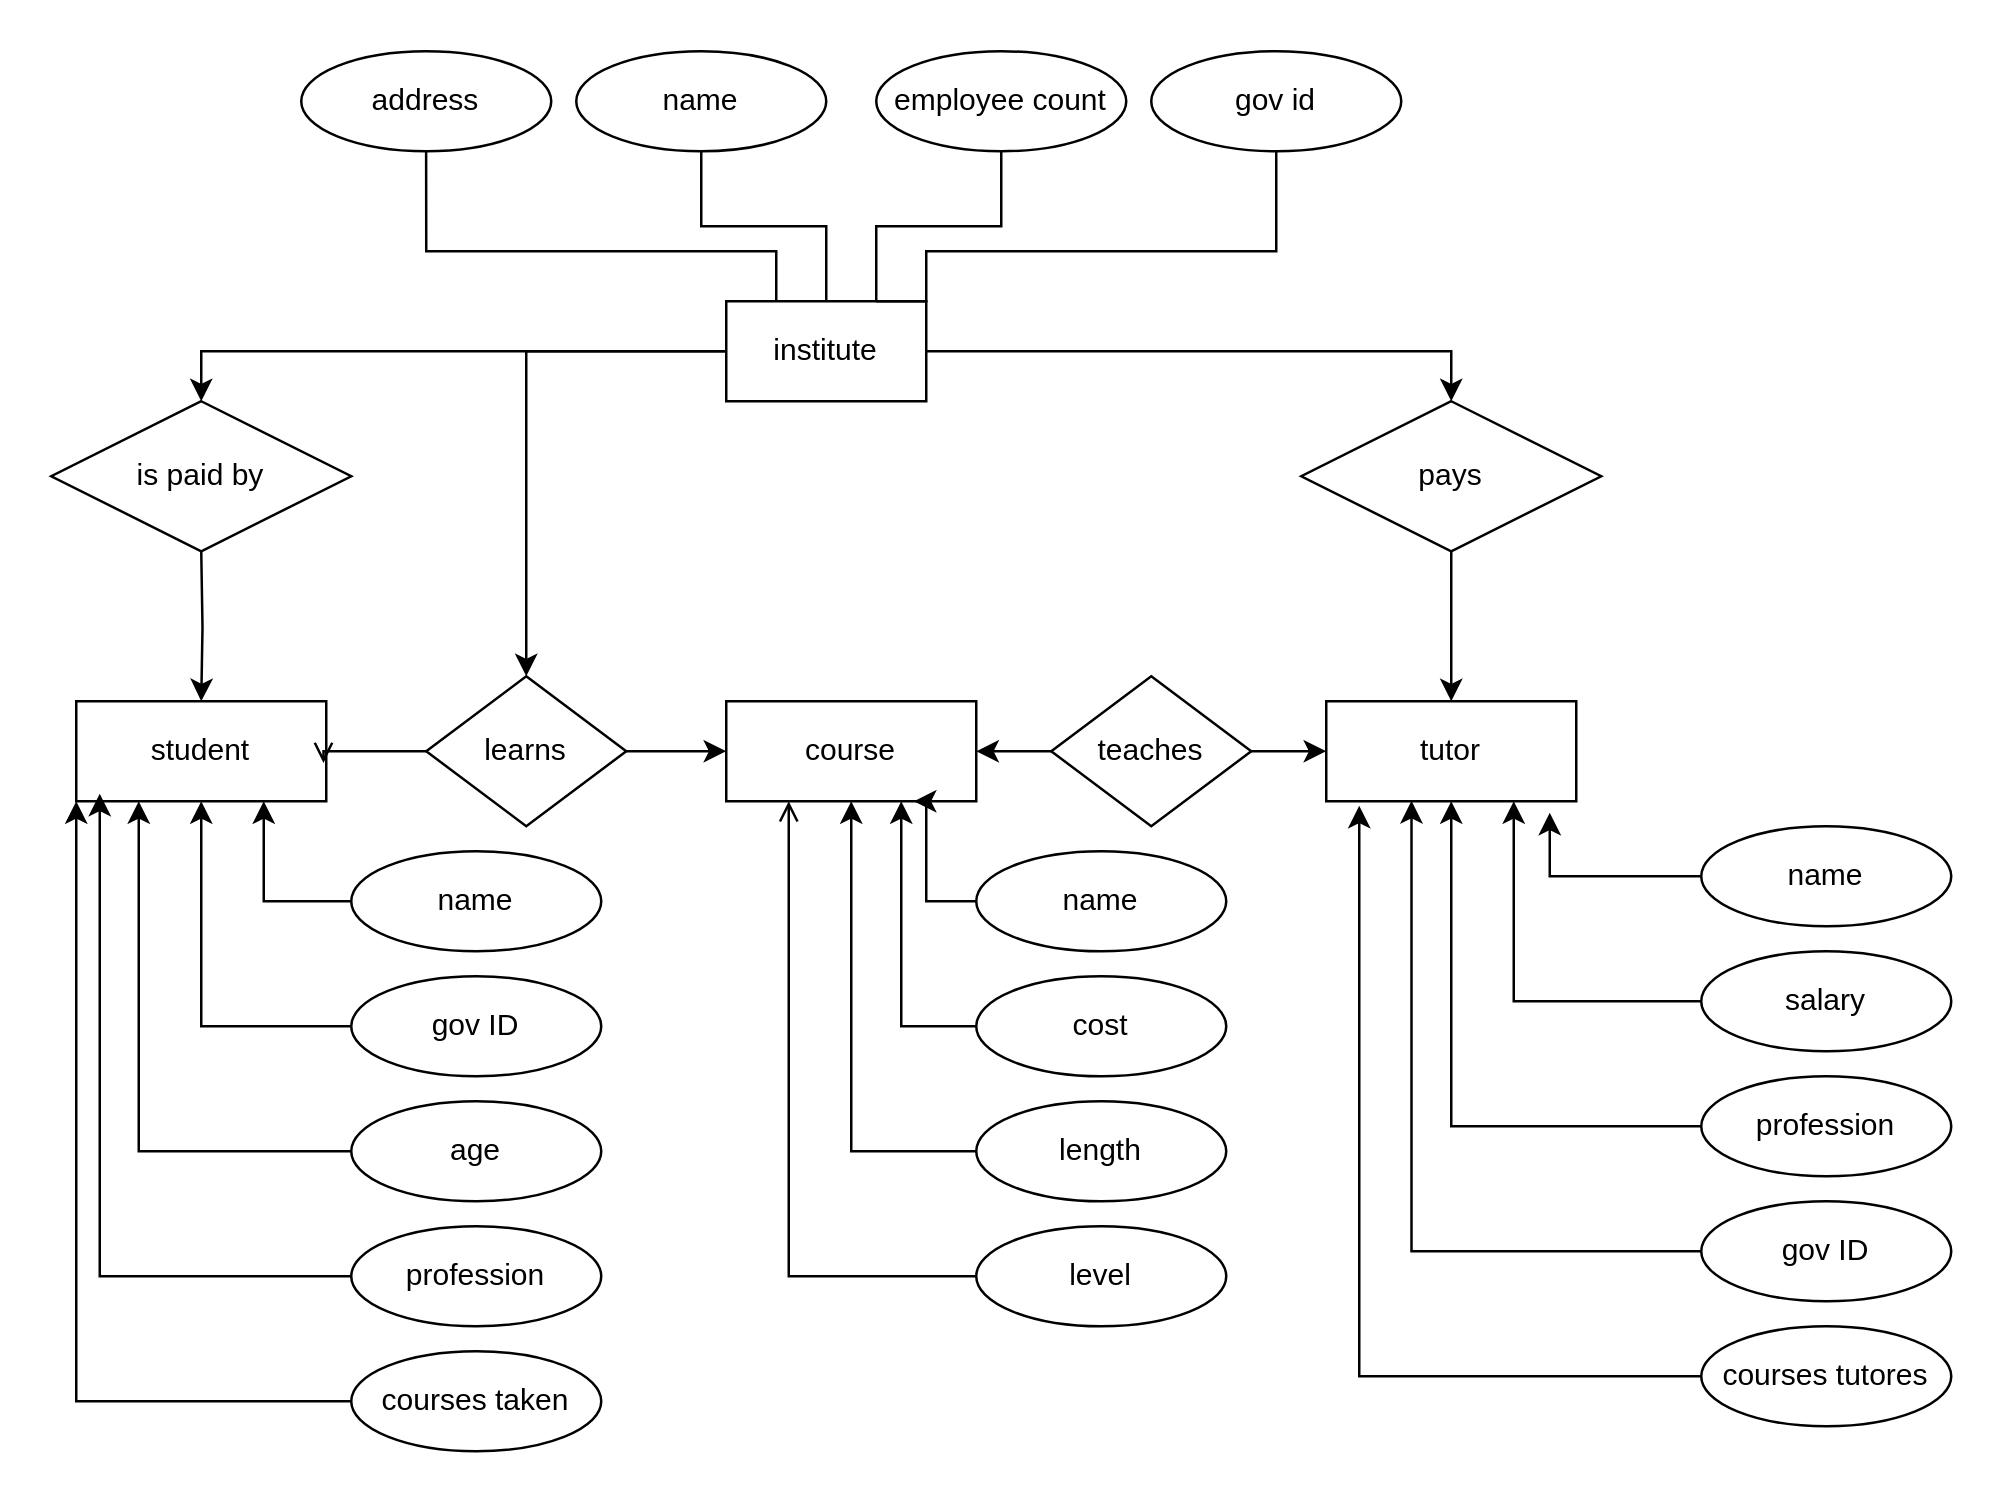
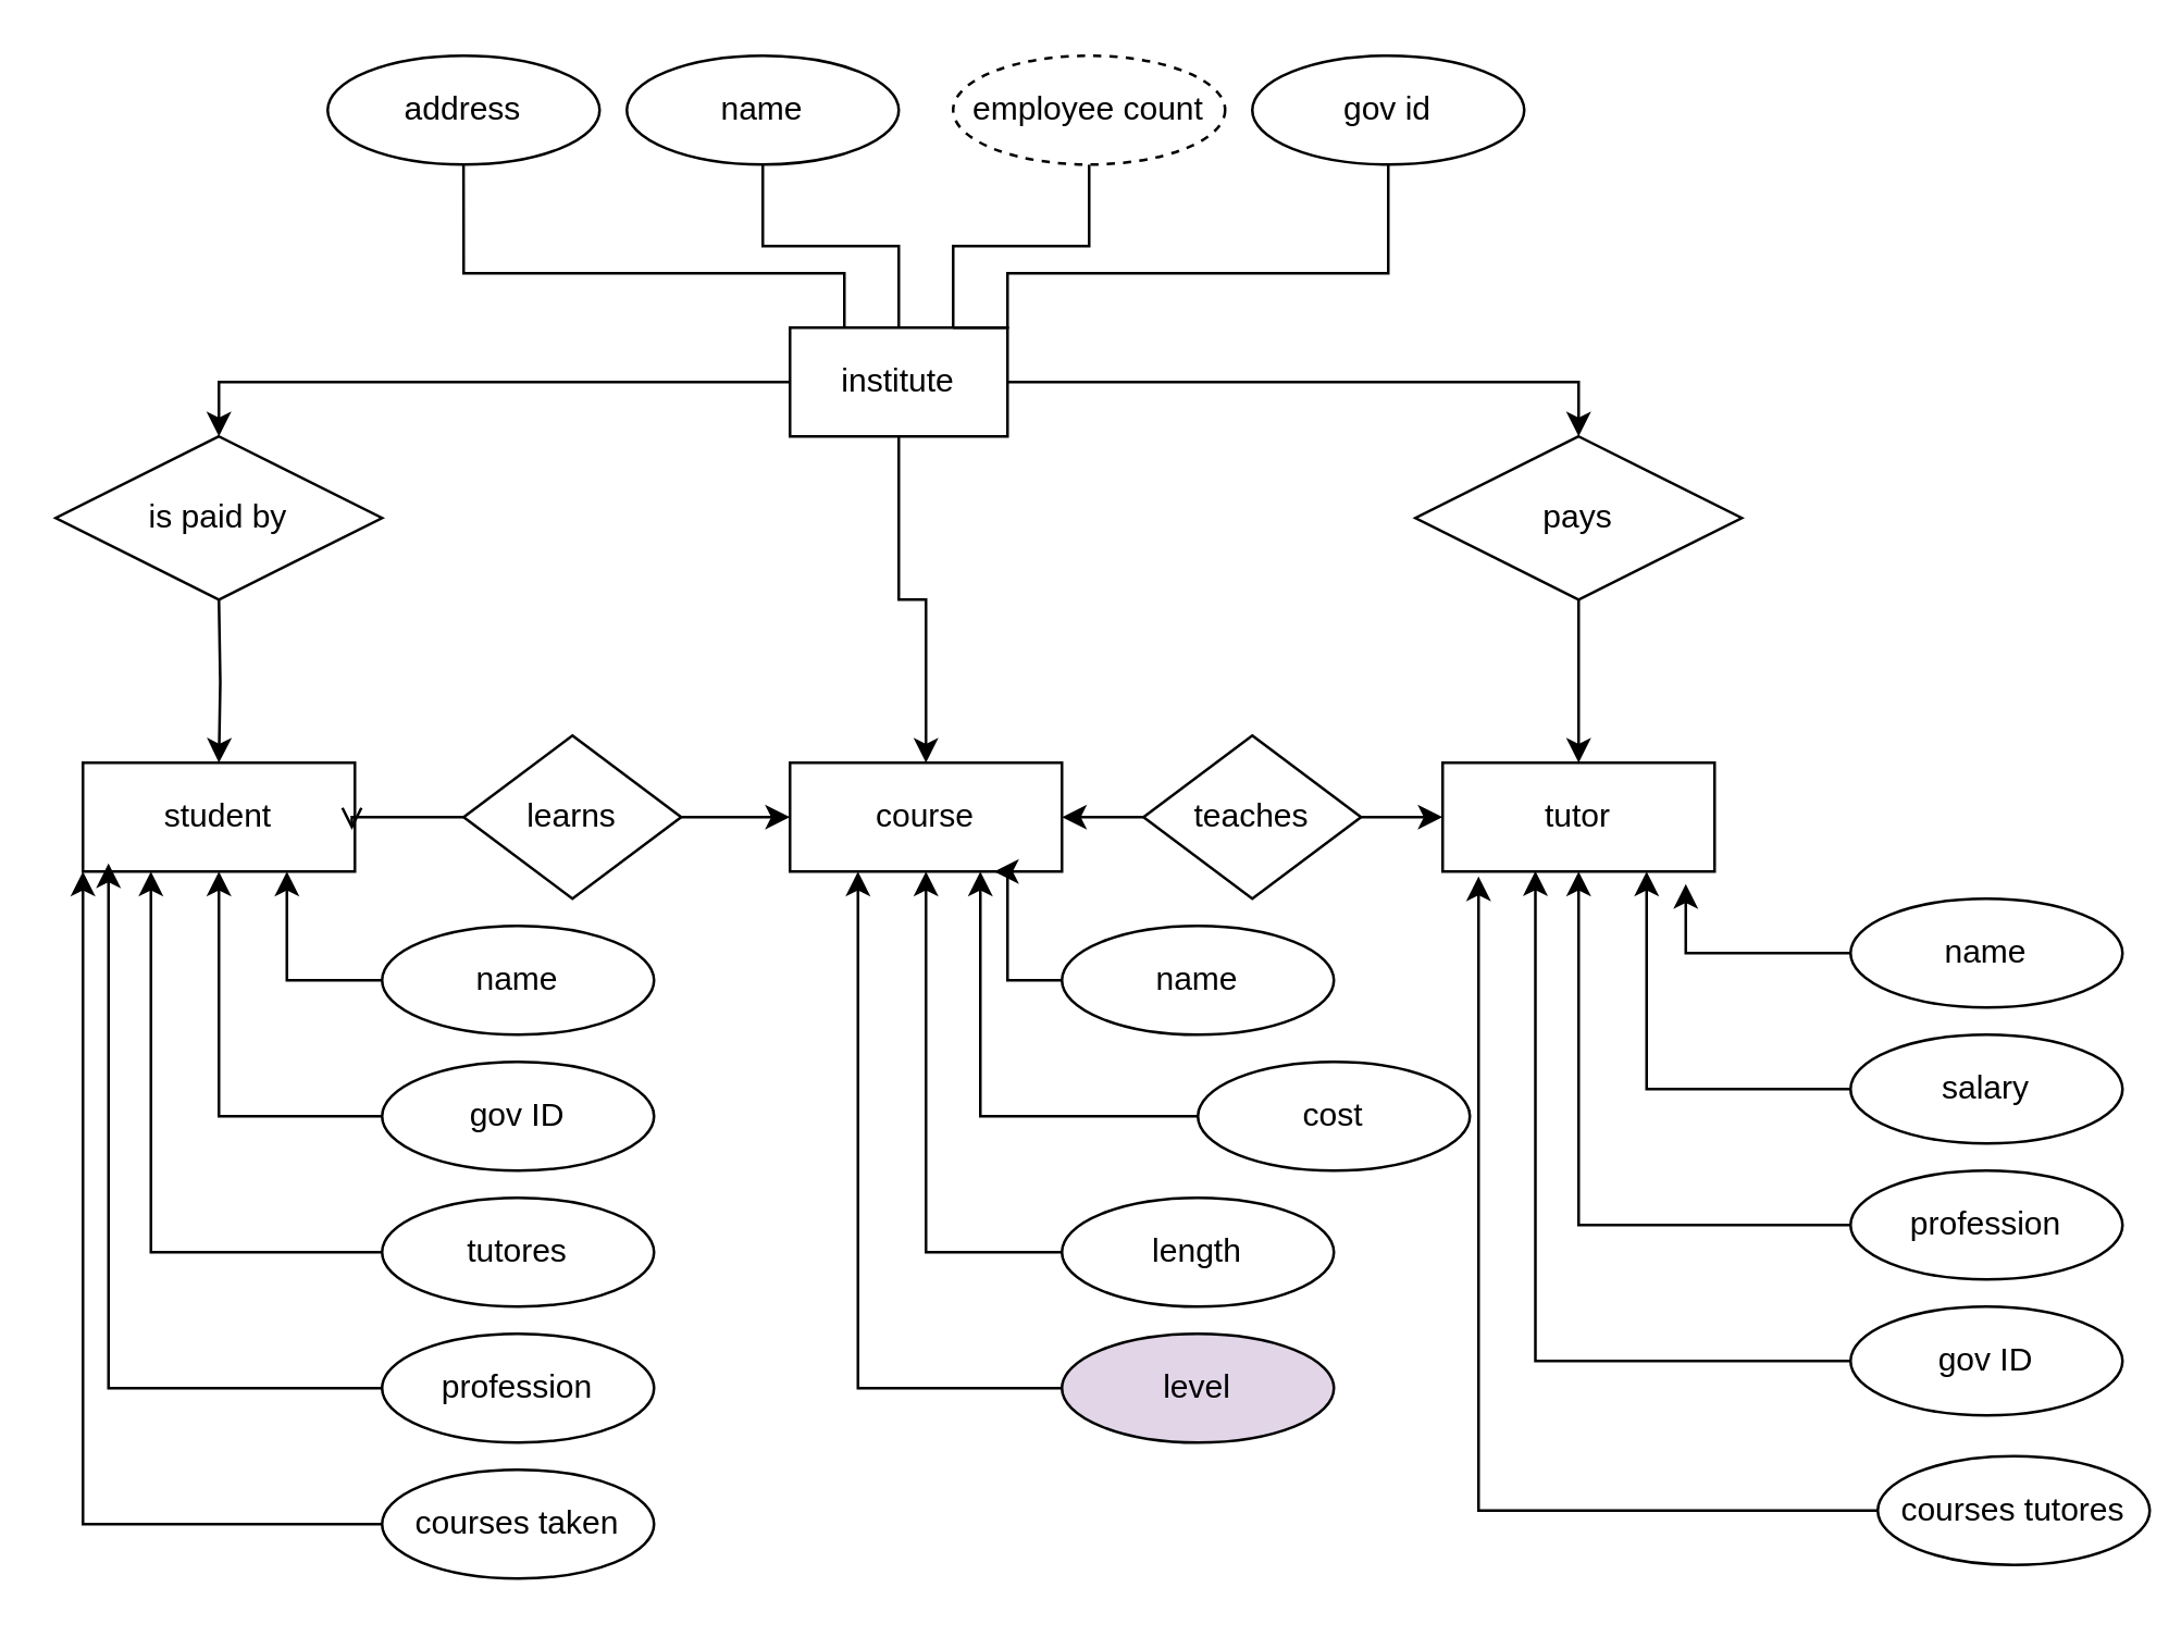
- <mxCell id="23" value="employee count" style="ellipse;whiteSpace=wrap;html=1;align=center;" vertex="1" parent="1"><mxGeometry x="350" y="20" width="100" height="40" as="geometry" /></mxCell>
+ <mxCell id="23" value="employee count" style="ellipse;whiteSpace=wrap;html=1;align=center;dashed=1;" vertex="1" parent="1"><mxGeometry x="350" y="20" width="100" height="40" as="geometry" /></mxCell>
- <mxCell id="5" style="edgeStyle=orthogonalEdgeStyle;rounded=0;orthogonalLoop=1;jettySize=auto;html=1;" edge="1" parent="1" source="10" target="16"><mxGeometry relative="1" as="geometry" /></mxCell>
+ <mxCell id="5" style="edgeStyle=orthogonalEdgeStyle;rounded=0;orthogonalLoop=1;jettySize=auto;html=1;entryX=0.5;entryY=0;entryDx=0;entryDy=0;" edge="1" parent="1" source="10" target="4"><mxGeometry relative="1" as="geometry" /></mxCell>
- <mxCell id="33" style="edgeStyle=orthogonalEdgeStyle;rounded=0;orthogonalLoop=1;jettySize=auto;html=1;entryX=0.25;entryY=1;entryDx=0;entryDy=0;endArrow=open;" edge="1" parent="1" source="34" target="4"><mxGeometry relative="1" as="geometry"><Array as="points"><mxPoint x="315" y="510" /></Array></mxGeometry></mxCell>
+ <mxCell id="33" style="edgeStyle=orthogonalEdgeStyle;rounded=0;orthogonalLoop=1;jettySize=auto;html=1;entryX=0.25;entryY=1;entryDx=0;entryDy=0;" edge="1" parent="1" source="34" target="4"><mxGeometry relative="1" as="geometry"><Array as="points"><mxPoint x="315" y="510" /></Array></mxGeometry></mxCell>
- <mxCell id="30" value="cost" style="ellipse;whiteSpace=wrap;html=1;align=center;" vertex="1" parent="1"><mxGeometry x="390" y="390" width="100" height="40" as="geometry" /></mxCell>
+ <mxCell id="30" value="cost" style="ellipse;whiteSpace=wrap;html=1;align=center;" vertex="1" parent="1"><mxGeometry x="440" y="390" width="100" height="40" as="geometry" /></mxCell>
- <mxCell id="40" value="age" style="ellipse;whiteSpace=wrap;html=1;align=center;" vertex="1" parent="1"><mxGeometry x="140" y="440" width="100" height="40" as="geometry" /></mxCell>
+ <mxCell id="40" value="tutores" style="ellipse;whiteSpace=wrap;html=1;align=center;" vertex="1" parent="1"><mxGeometry x="140" y="440" width="100" height="40" as="geometry" /></mxCell>
- <mxCell id="34" value="level" style="ellipse;whiteSpace=wrap;html=1;align=center;" vertex="1" parent="1"><mxGeometry x="390" y="490" width="100" height="40" as="geometry" /></mxCell>
+ <mxCell id="34" value="level" style="ellipse;whiteSpace=wrap;html=1;align=center;fillColor=#e1d5e7;" vertex="1" parent="1"><mxGeometry x="390" y="490" width="100" height="40" as="geometry" /></mxCell>
- <mxCell id="49" value="courses tutores" style="ellipse;whiteSpace=wrap;html=1;align=center;" vertex="1" parent="1"><mxGeometry x="680" y="530" width="100" height="40" as="geometry" /></mxCell>
+ <mxCell id="49" value="courses tutores" style="ellipse;whiteSpace=wrap;html=1;align=center;" vertex="1" parent="1"><mxGeometry x="690" y="535" width="100" height="40" as="geometry" /></mxCell>
